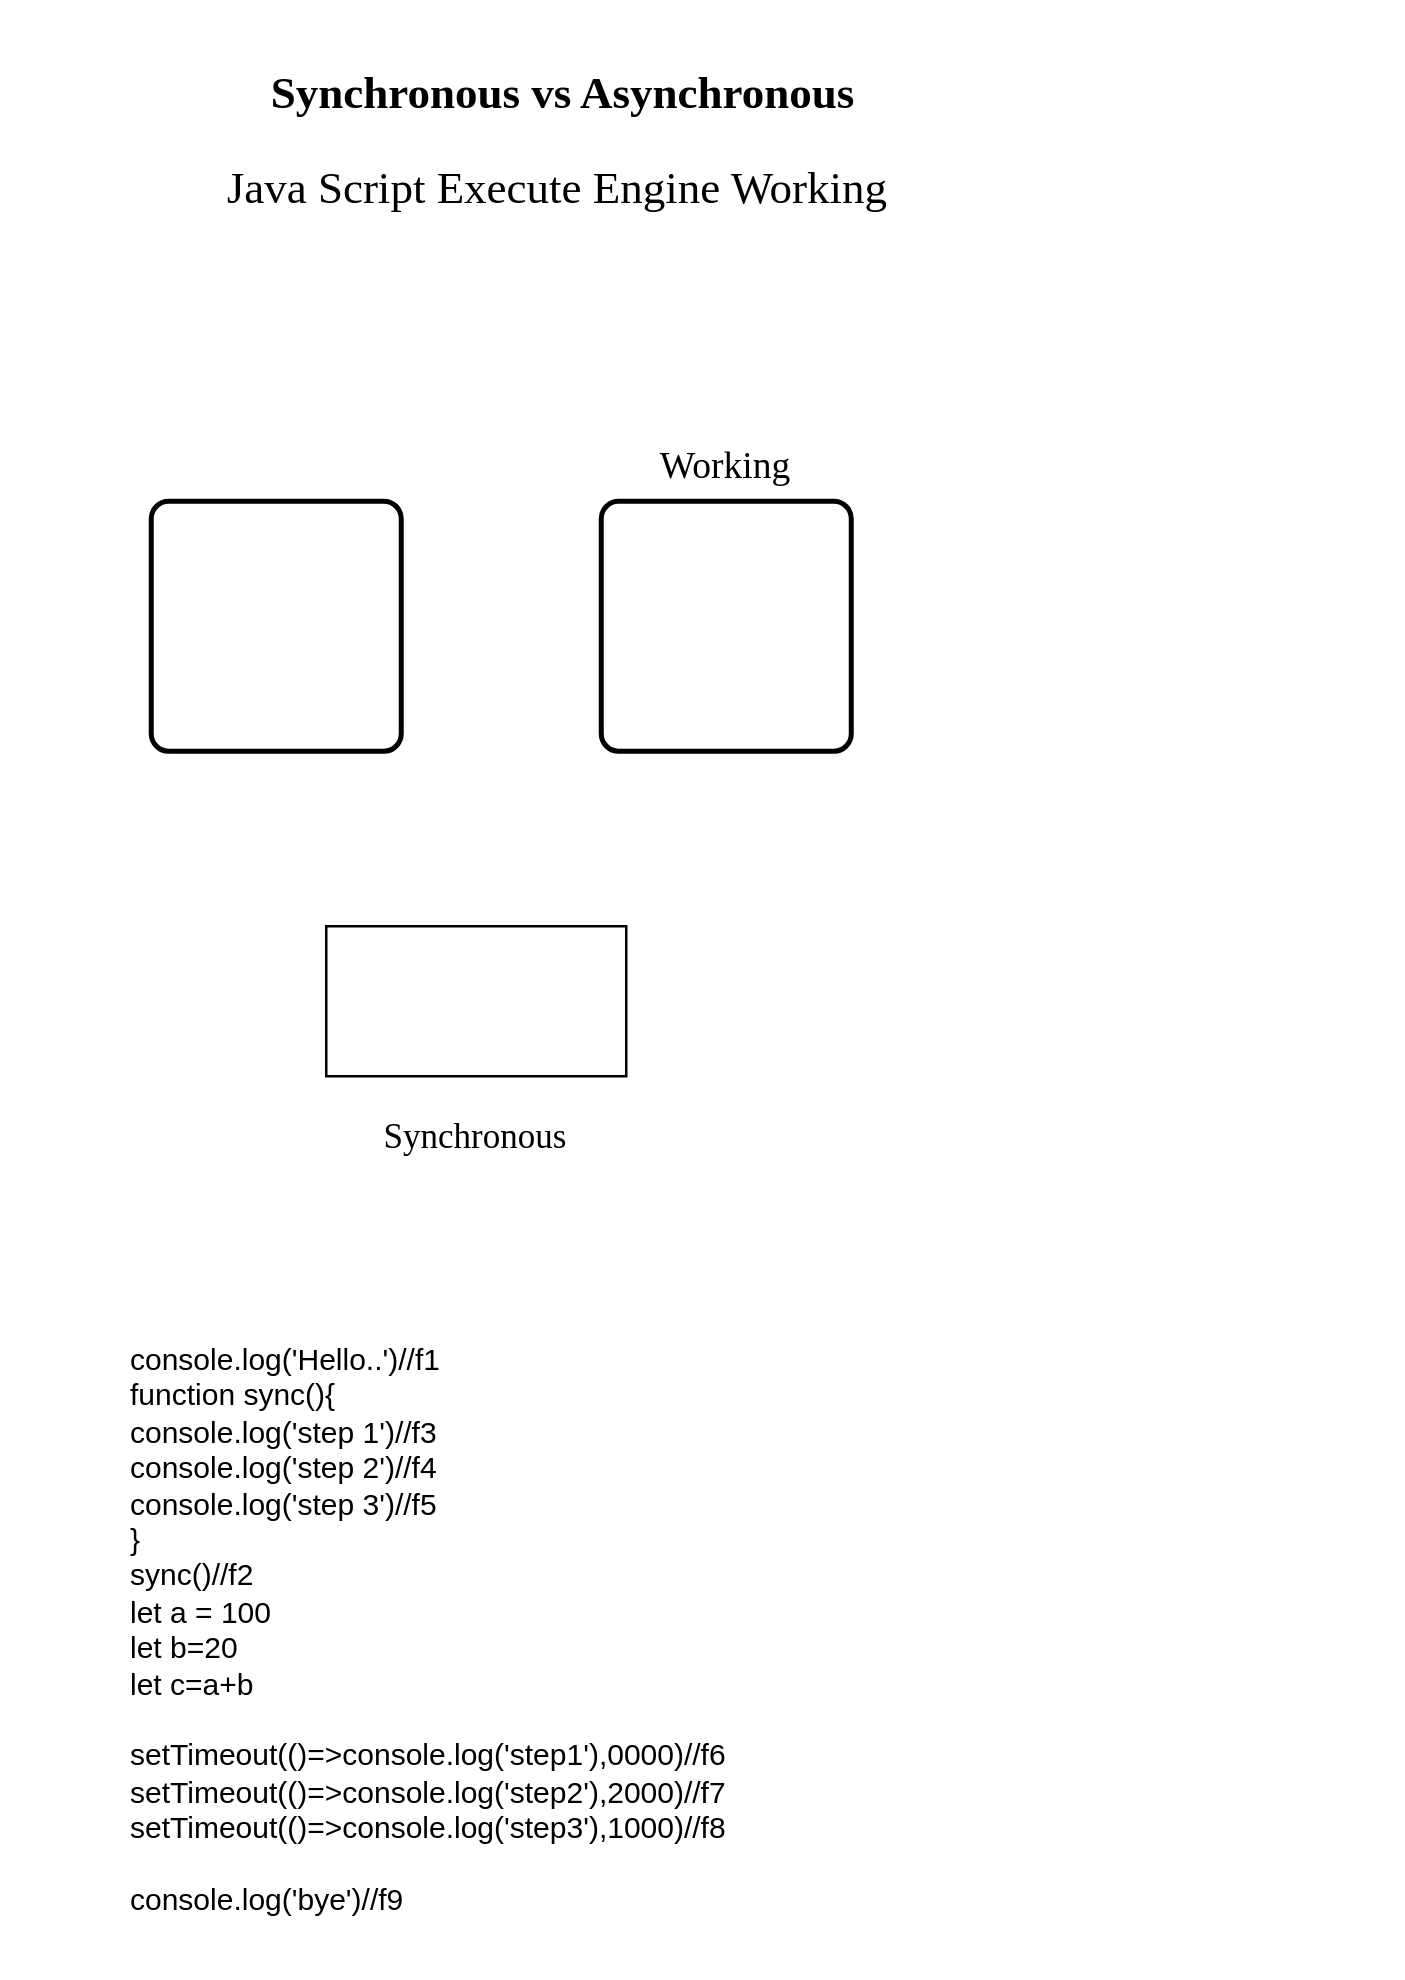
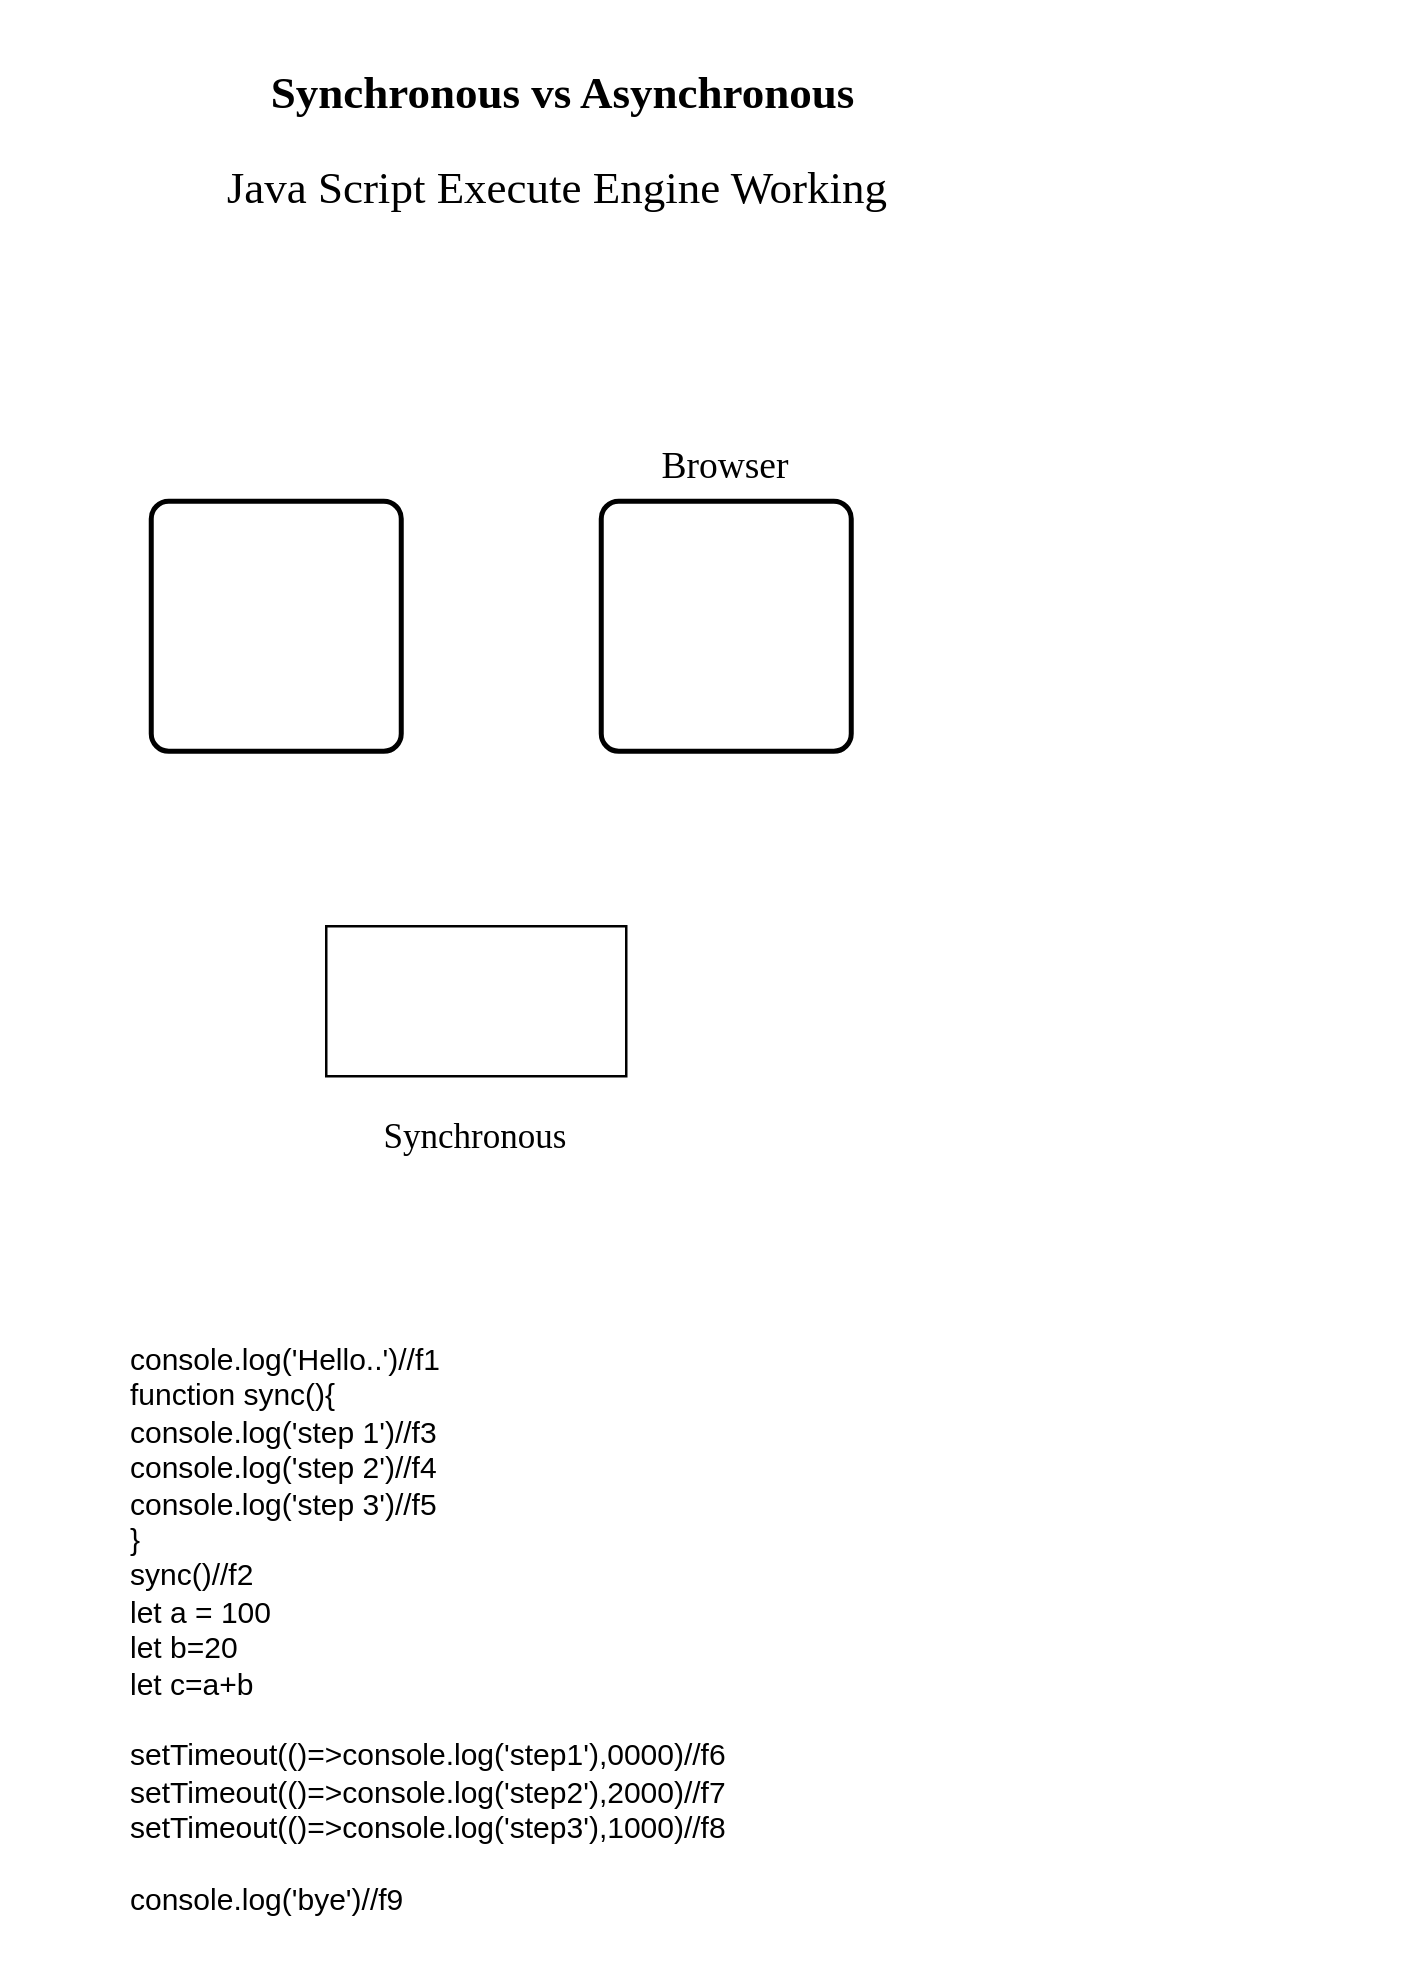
- <mxCell id="6" value="Working" style="text;html=1;align=center;verticalAlign=middle;whiteSpace=wrap;rounded=0;fontSize=15;fontFamily=Verdana;" vertex="1" parent="1"><mxGeometry x="250" y="170" width="80" height="30" as="geometry" /></mxCell>
+ <mxCell id="6" value="Browser" style="text;html=1;align=center;verticalAlign=middle;whiteSpace=wrap;rounded=0;fontSize=15;fontFamily=Verdana;" vertex="1" parent="1"><mxGeometry x="250" y="170" width="80" height="30" as="geometry" /></mxCell>
